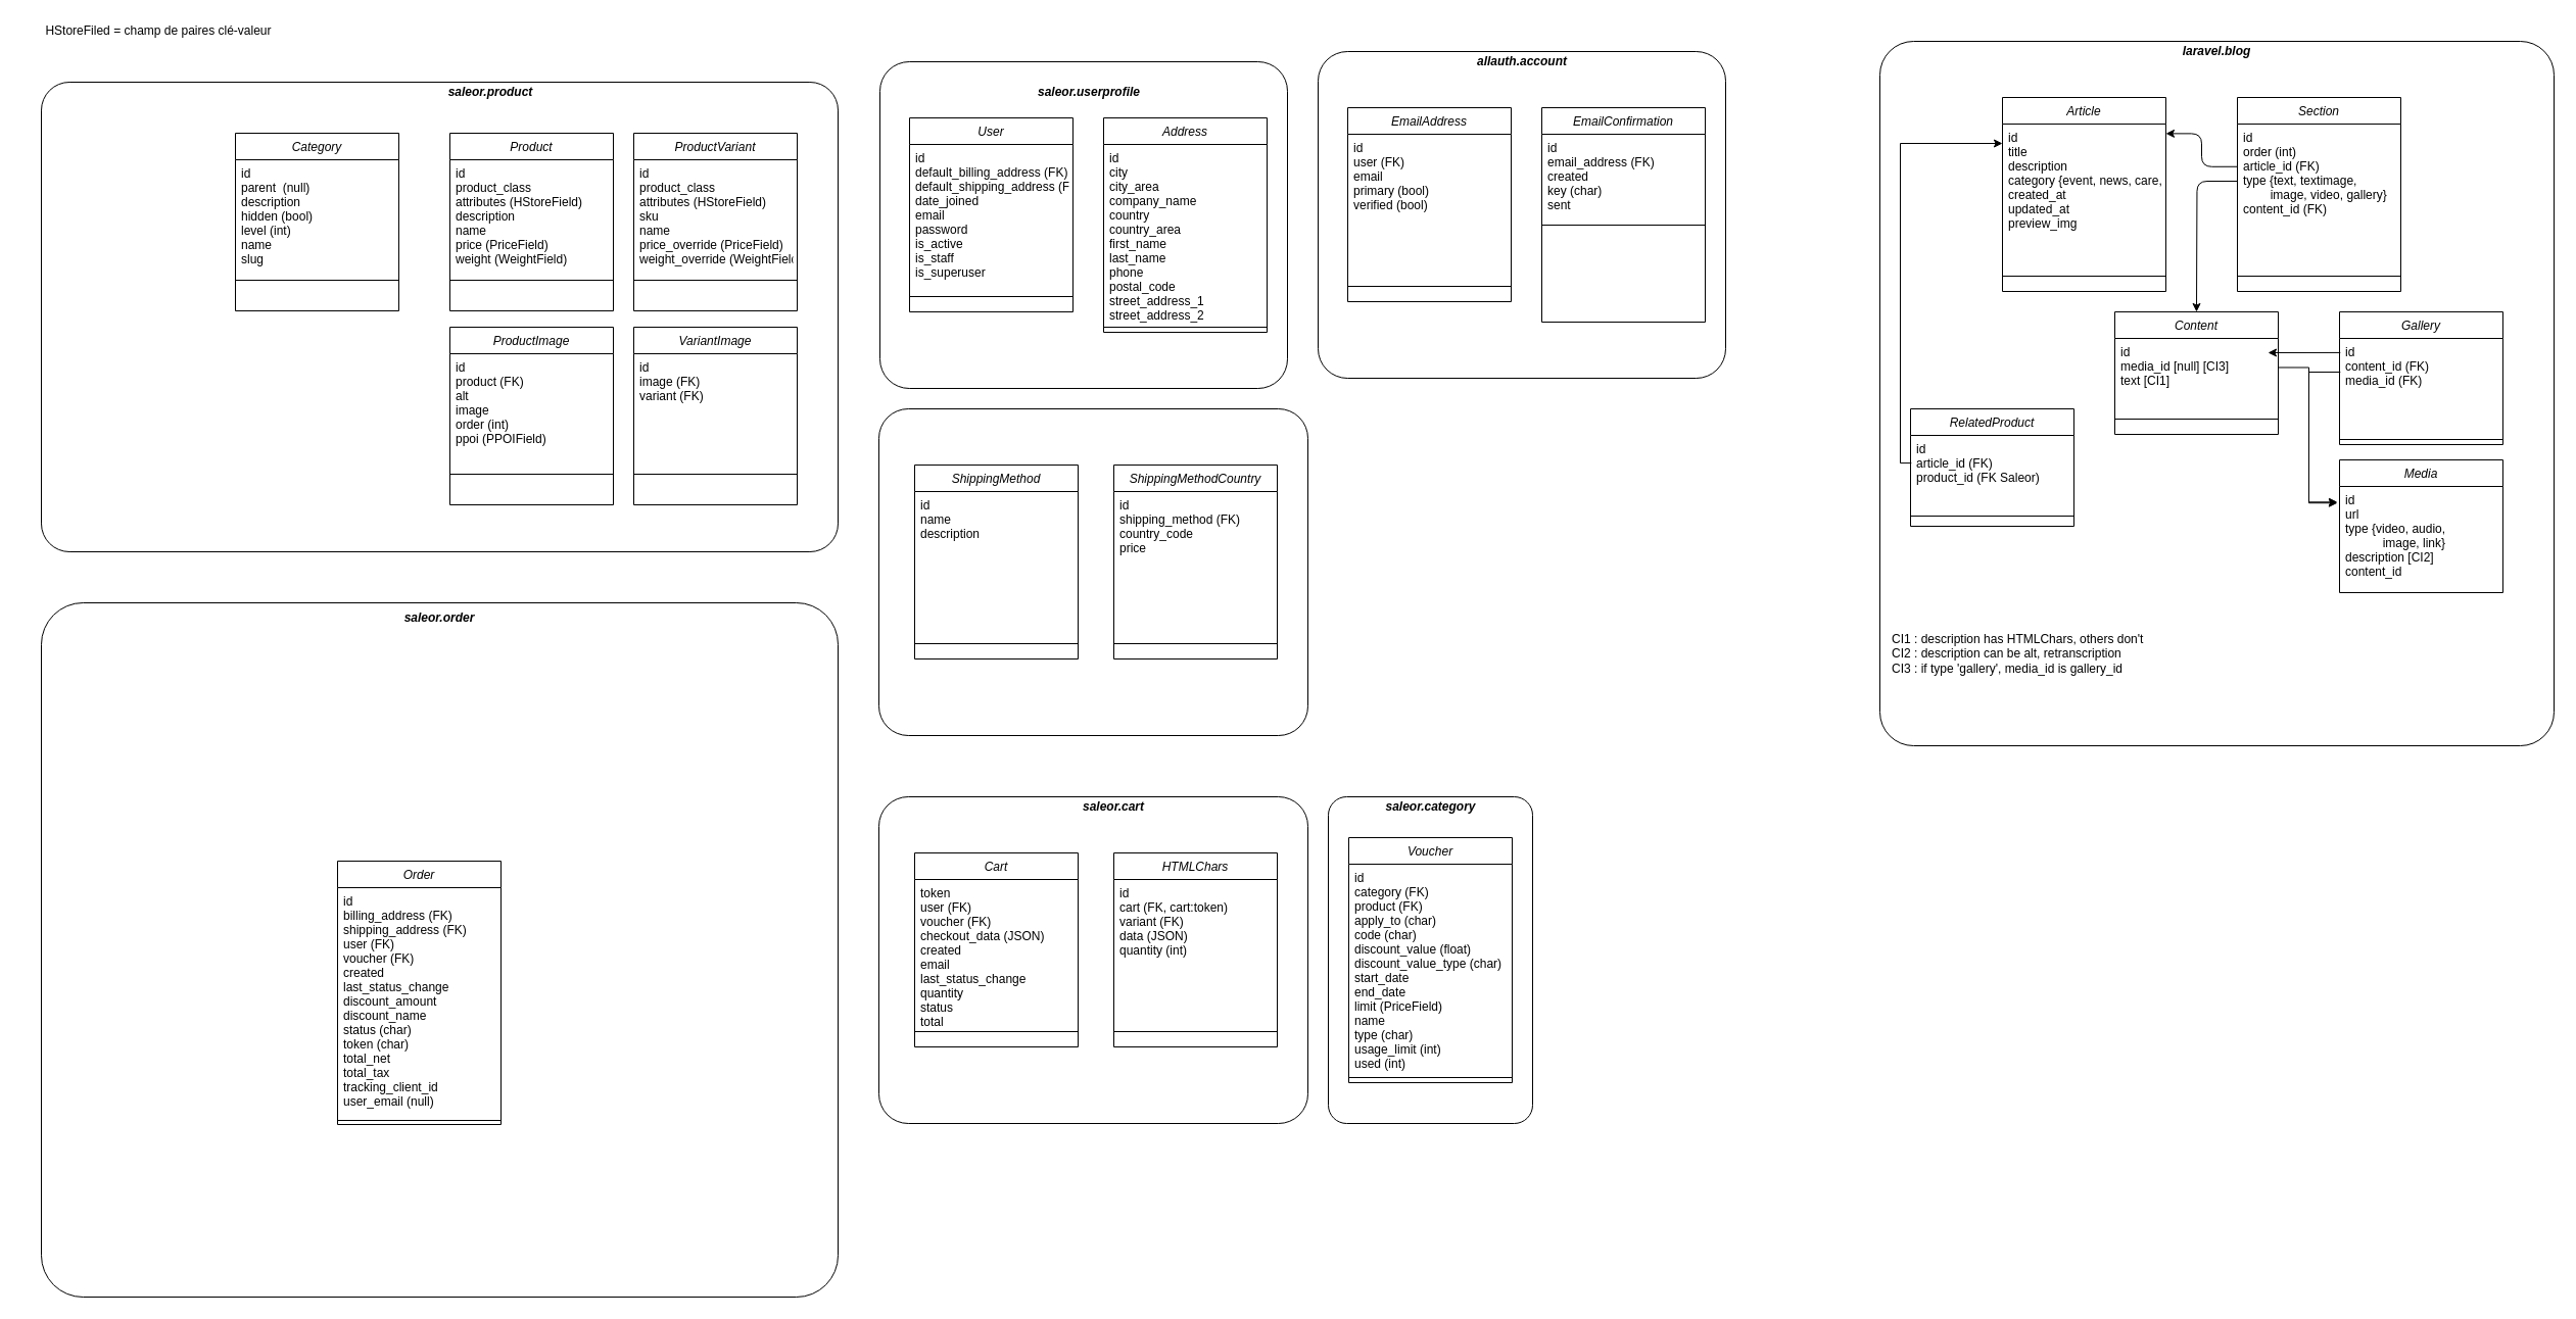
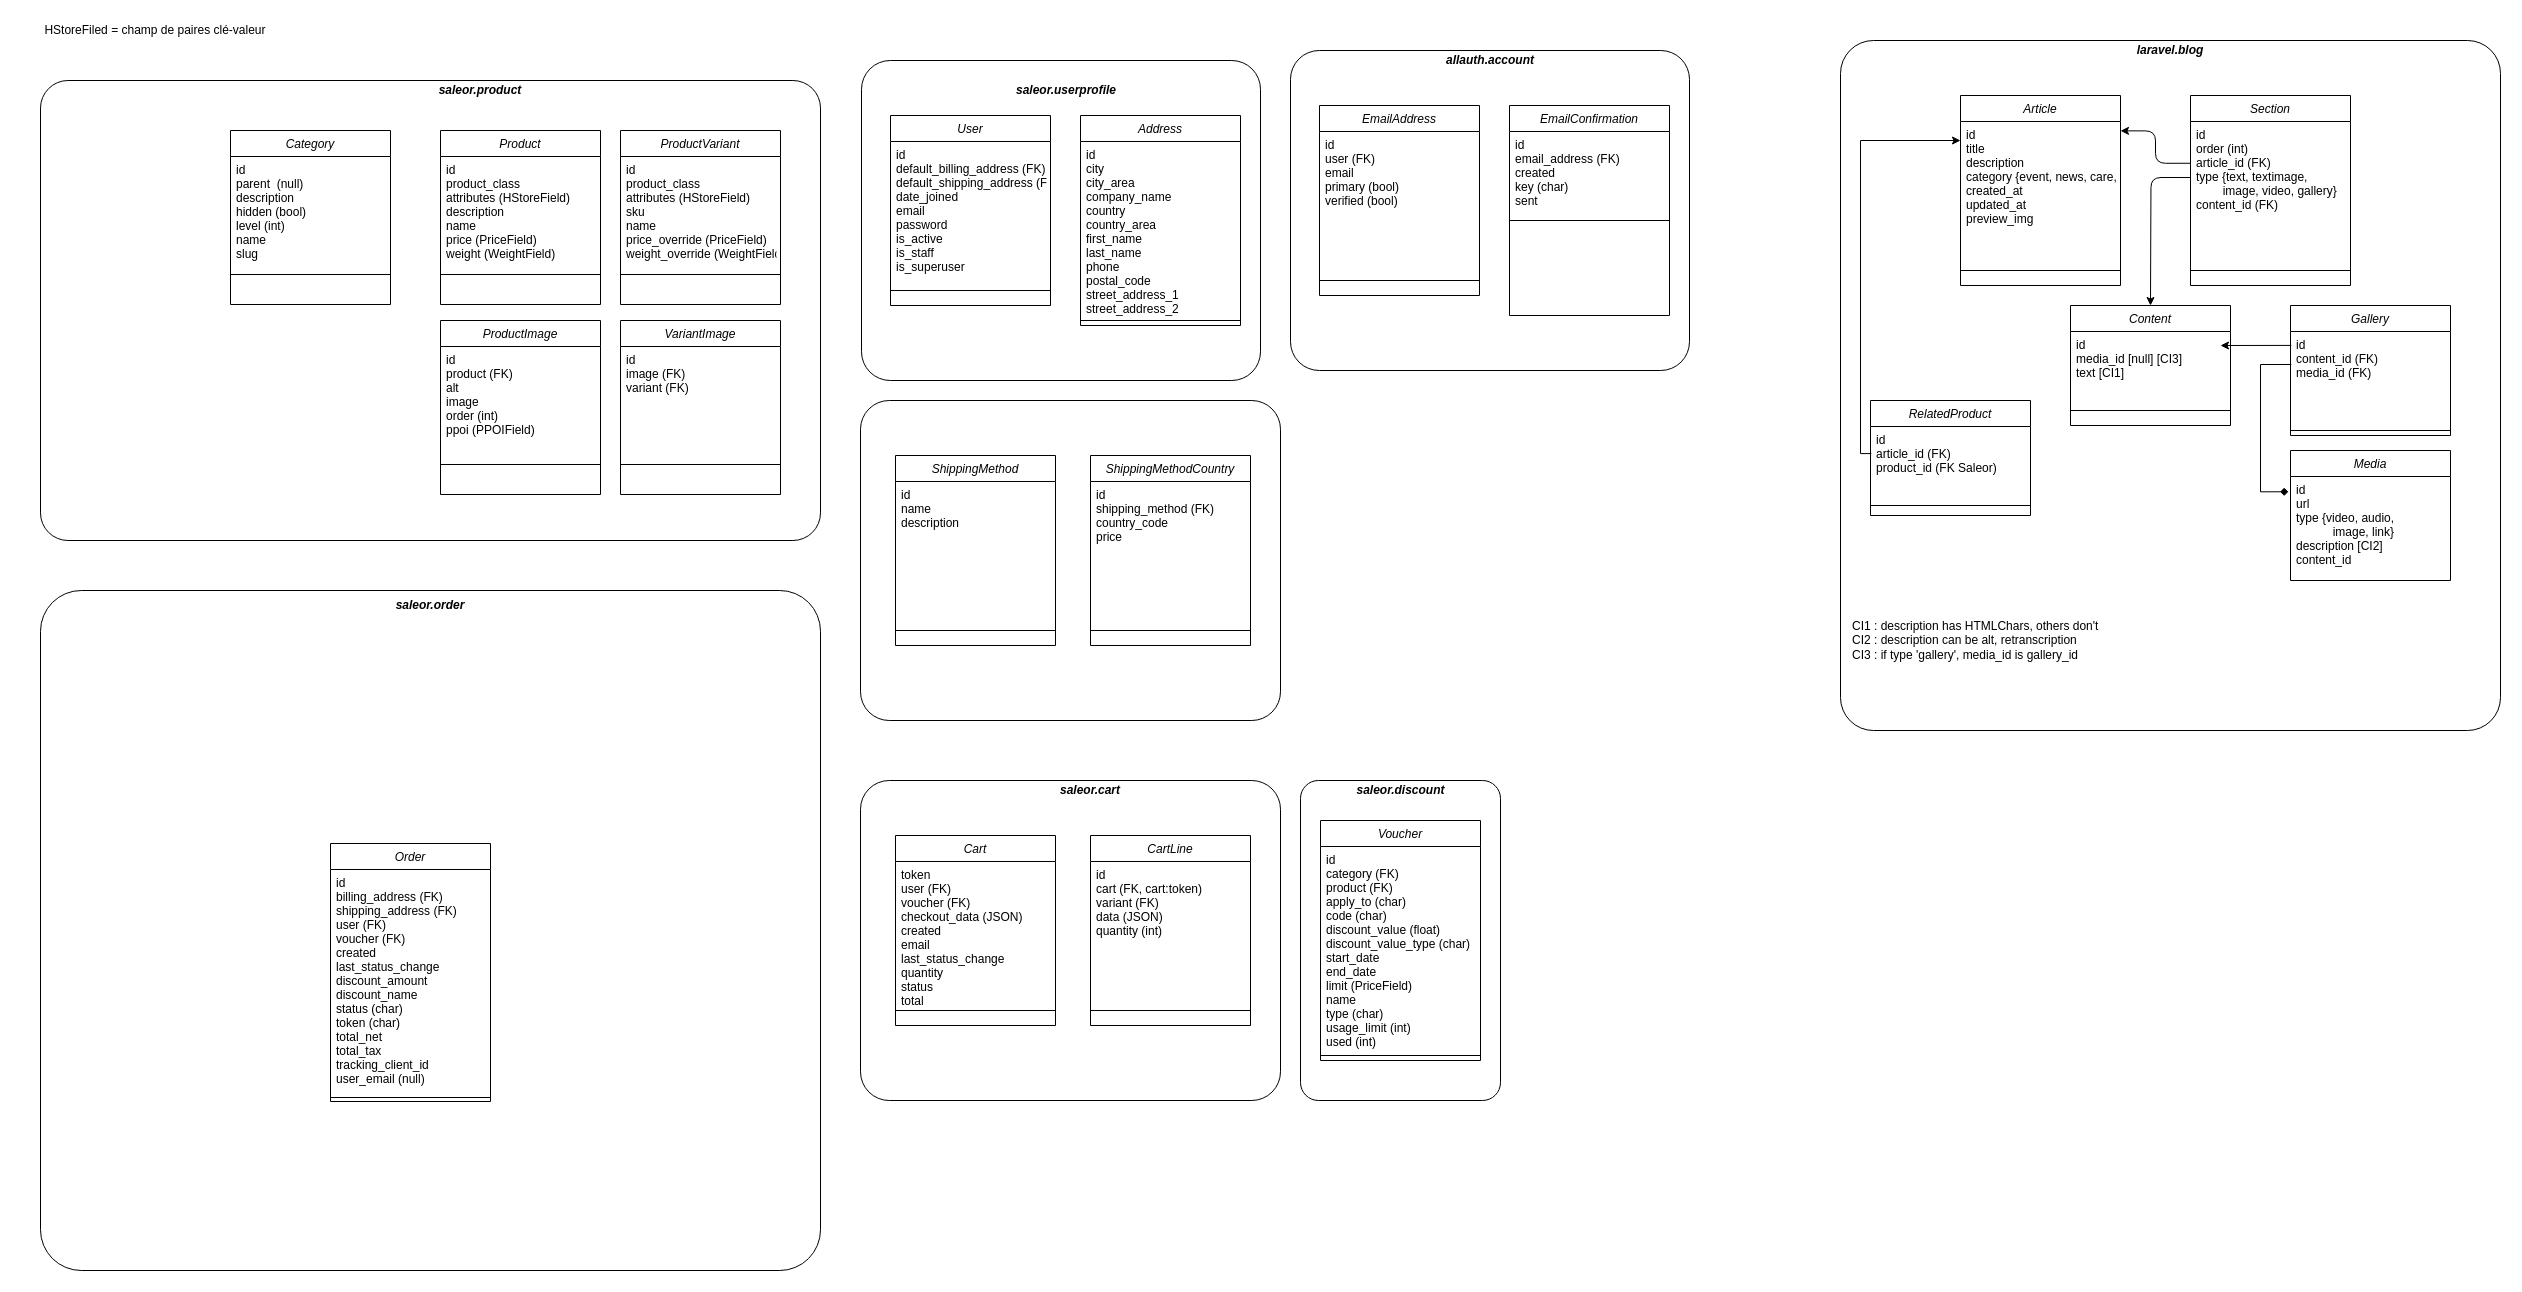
- <mxCell id="86" value="" style="endArrow=classic;html=1;rounded=0;exitX=0.999;exitY=0.385;exitDx=0;exitDy=0;exitPerimeter=0;entryX=-0.013;entryY=0.156;entryDx=0;entryDy=0;entryPerimeter=0;edgeStyle=orthogonalEdgeStyle;" parent="1" source="80" target="78" edge="1"><mxGeometry width="50" height="50" relative="1" as="geometry"><mxPoint x="2300.8" y="373.994" as="sourcePoint" /><mxPoint x="2297.92" y="501.288" as="targetPoint" /><Array as="points"><mxPoint x="2260" y="360" /><mxPoint x="2260" y="492" /></Array></mxGeometry></mxCell>
- <mxCell id="84" value="" style="endArrow=classic;html=1;rounded=0;exitX=0.005;exitY=0.351;exitDx=0;exitDy=0;exitPerimeter=0;entryX=-0.013;entryY=0.147;entryDx=0;entryDy=0;entryPerimeter=0;edgeStyle=orthogonalEdgeStyle;" parent="1" source="74" target="78" edge="1"><mxGeometry width="50" height="50" relative="1" as="geometry"><mxPoint x="2300.8" y="354.912" as="sourcePoint" /><mxPoint x="2230" y="355" as="targetPoint" /><Array as="points"><mxPoint x="2260" y="364" /><mxPoint x="2260" y="491" /></Array></mxGeometry></mxCell>
+ <mxCell id="84" value="" style="endArrow=diamond;html=1;rounded=0;exitX=0.005;exitY=0.351;exitDx=0;exitDy=0;exitPerimeter=0;entryX=-0.013;entryY=0.147;entryDx=0;entryDy=0;entryPerimeter=0;edgeStyle=orthogonalEdgeStyle;" parent="1" source="74" target="78" edge="1"><mxGeometry width="50" height="50" relative="1" as="geometry"><mxPoint x="2300.8" y="354.912" as="sourcePoint" /><mxPoint x="2230" y="355" as="targetPoint" /><Array as="points"><mxPoint x="2260" y="364" /><mxPoint x="2260" y="491" /></Array></mxGeometry></mxCell>
- <mxCell id="33" value="saleor.category" style="text;html=1;strokeColor=none;fillColor=none;align=center;verticalAlign=middle;whiteSpace=wrap;rounded=0;fontStyle=3" parent="1" vertex="1"><mxGeometry x="1352.5" y="780" width="95" height="20" as="geometry" /></mxCell>
+ <mxCell id="33" value="saleor.discount" style="text;html=1;strokeColor=none;fillColor=none;align=center;verticalAlign=middle;whiteSpace=wrap;rounded=0;fontStyle=3" parent="1" vertex="1"><mxGeometry x="1352.5" y="780" width="95" height="20" as="geometry" /></mxCell>
- <mxCell id="37" value="HTMLChars" style="swimlane;fontStyle=2;align=center;verticalAlign=top;childLayout=stackLayout;horizontal=1;startSize=26;horizontalStack=0;resizeParent=1;resizeLast=0;collapsible=1;marginBottom=0;rounded=0;shadow=0;strokeWidth=1;" parent="1" vertex="1"><mxGeometry x="1090" y="835" width="160" height="190" as="geometry"><mxRectangle x="230" y="140" width="160" height="26" as="alternateBounds" /></mxGeometry></mxCell>
+ <mxCell id="37" value="CartLine" style="swimlane;fontStyle=2;align=center;verticalAlign=top;childLayout=stackLayout;horizontal=1;startSize=26;horizontalStack=0;resizeParent=1;resizeLast=0;collapsible=1;marginBottom=0;rounded=0;shadow=0;strokeWidth=1;" parent="1" vertex="1"><mxGeometry x="1090" y="835" width="160" height="190" as="geometry"><mxRectangle x="230" y="140" width="160" height="26" as="alternateBounds" /></mxGeometry></mxCell>
